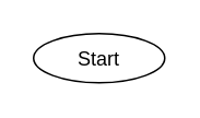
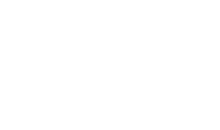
- <mxCell id="2" value="Start" style="ellipse" vertex="1" parent="1"><mxGeometry x="20" y="20" width="80" height="30" as="geometry" /></mxCell>
